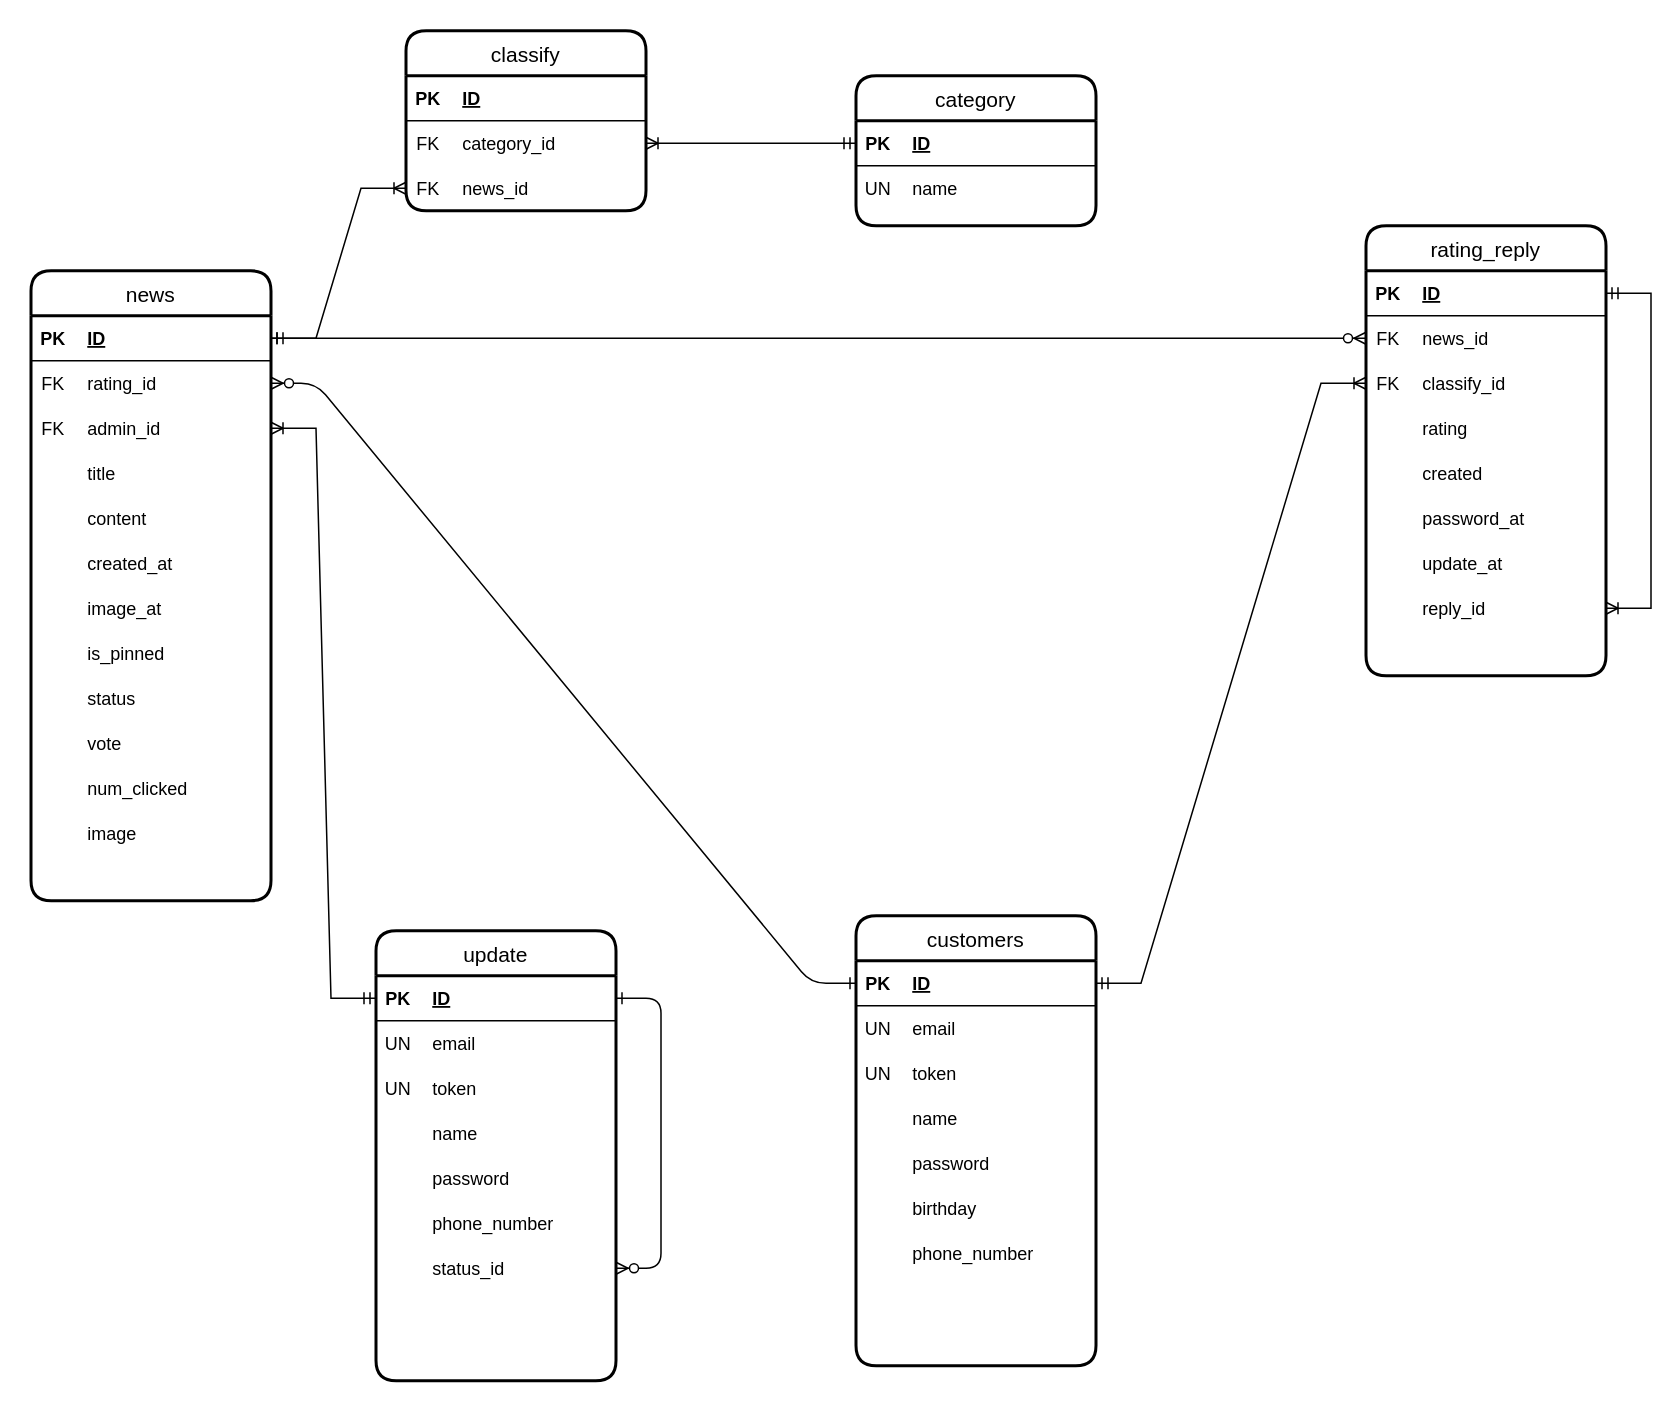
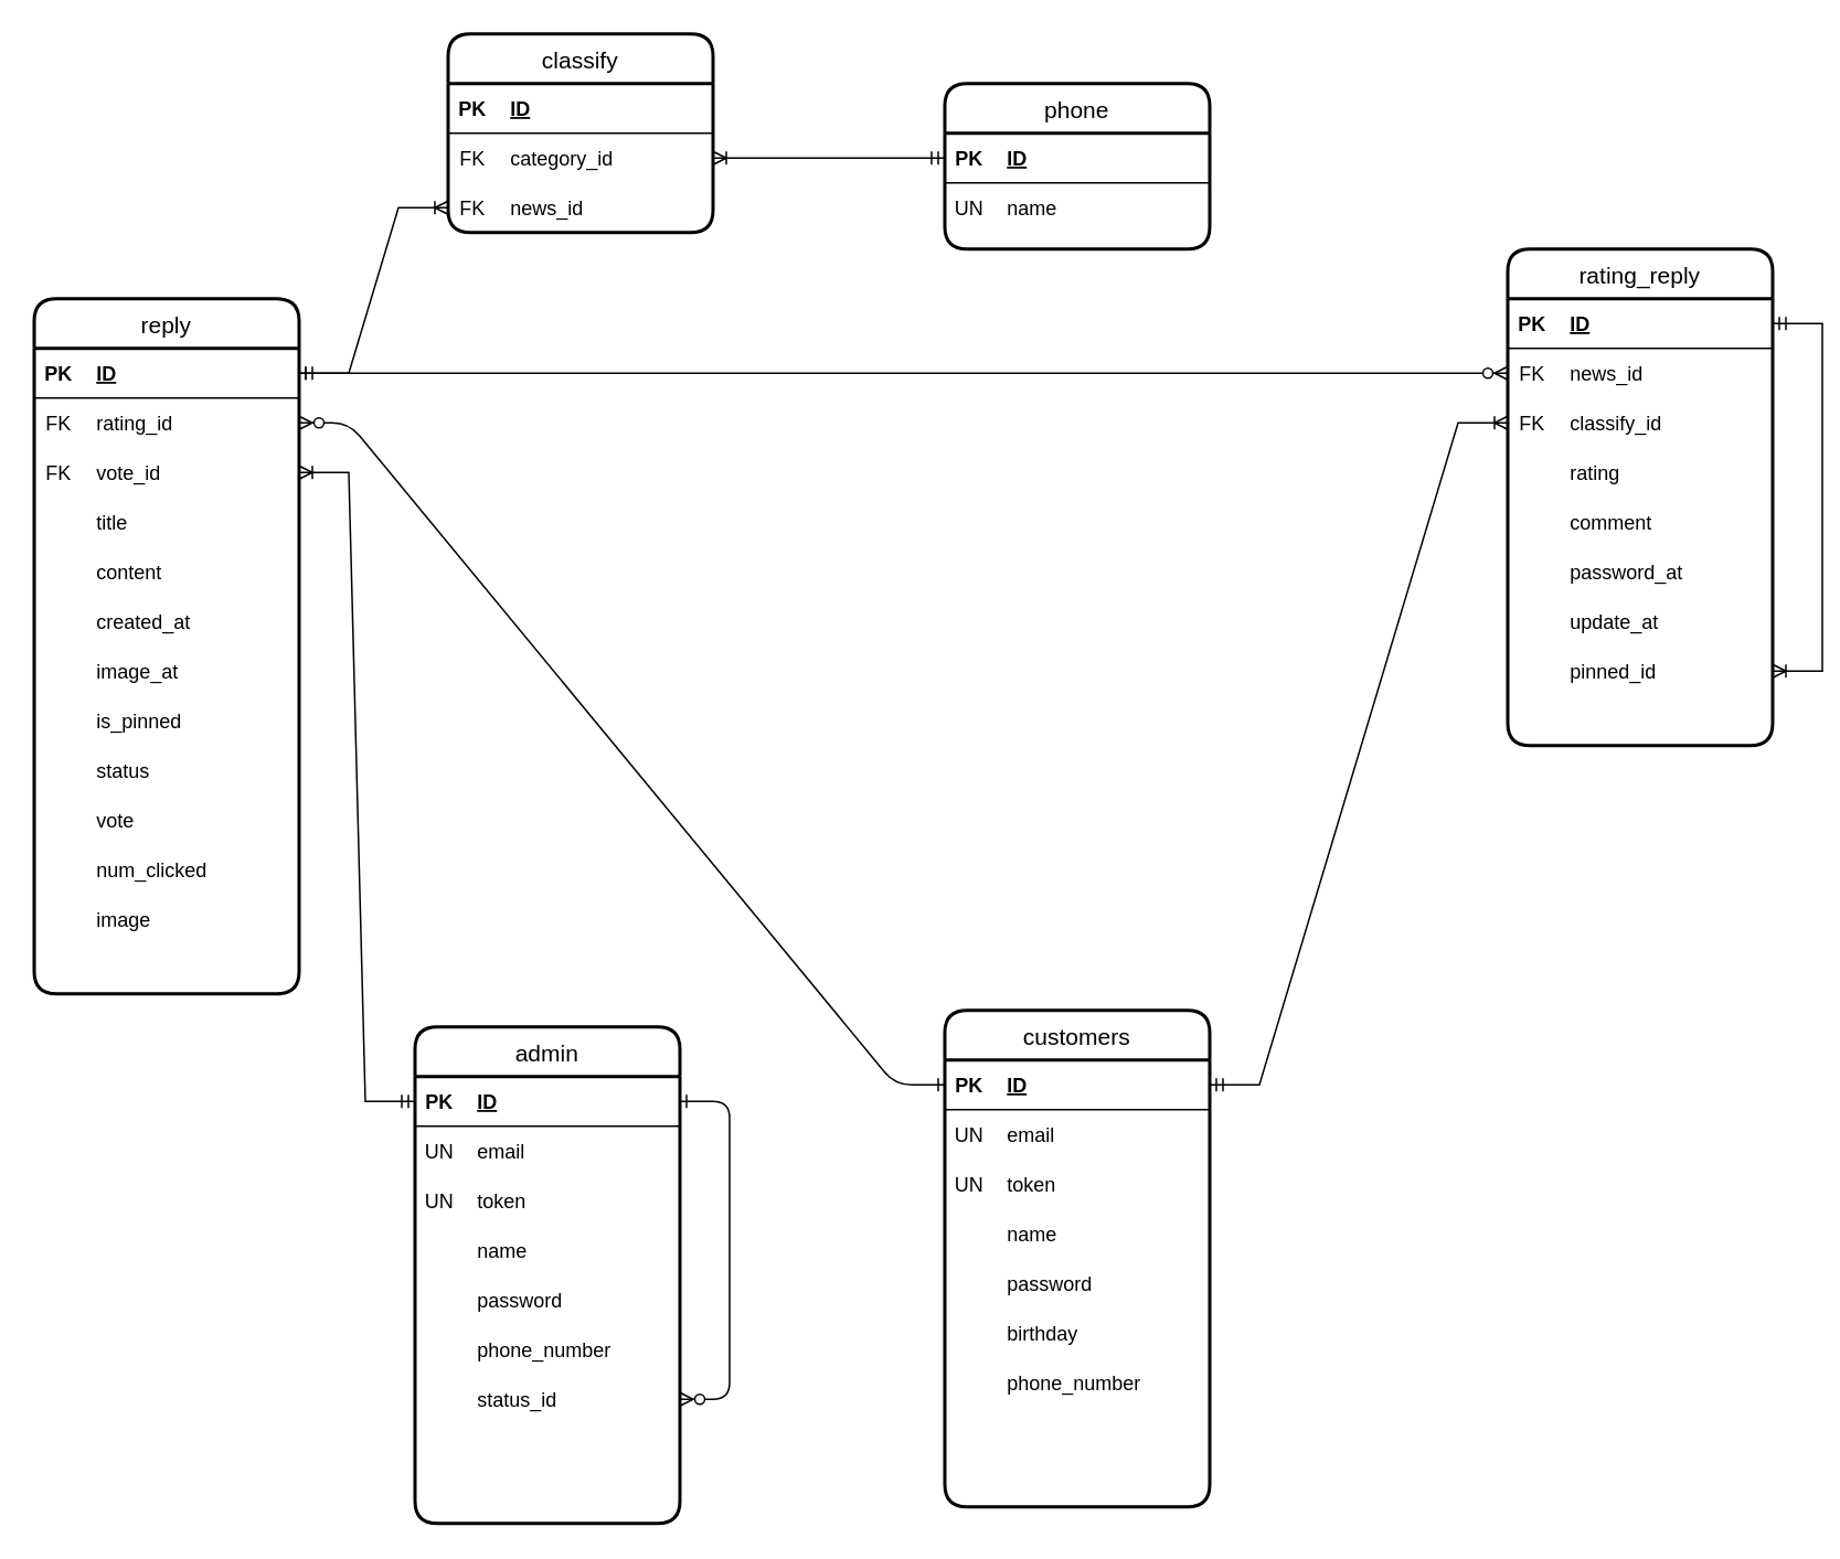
- <mxCell id="82" value="category" style="swimlane;childLayout=stackLayout;horizontal=1;startSize=30;horizontalStack=0;rounded=1;fontSize=14;fontStyle=0;strokeWidth=2;resizeParent=0;resizeLast=1;shadow=0;dashed=0;align=center;" parent="1" vertex="1"><mxGeometry x="570" y="50" width="160" height="100" as="geometry" /></mxCell>
+ <mxCell id="82" value="phone" style="swimlane;childLayout=stackLayout;horizontal=1;startSize=30;horizontalStack=0;rounded=1;fontSize=14;fontStyle=0;strokeWidth=2;resizeParent=0;resizeLast=1;shadow=0;dashed=0;align=center;" parent="1" vertex="1"><mxGeometry x="570" y="50" width="160" height="100" as="geometry" /></mxCell>
- <mxCell id="106" value="news" style="swimlane;childLayout=stackLayout;horizontal=1;startSize=30;horizontalStack=0;rounded=1;fontSize=14;fontStyle=0;strokeWidth=2;resizeParent=0;resizeLast=1;shadow=0;dashed=0;align=center;" parent="1" vertex="1"><mxGeometry x="20" y="180" width="160" height="420" as="geometry" /></mxCell>
+ <mxCell id="106" value="reply" style="swimlane;childLayout=stackLayout;horizontal=1;startSize=30;horizontalStack=0;rounded=1;fontSize=14;fontStyle=0;strokeWidth=2;resizeParent=0;resizeLast=1;shadow=0;dashed=0;align=center;" parent="1" vertex="1"><mxGeometry x="20" y="180" width="160" height="420" as="geometry" /></mxCell>
- <mxCell id="116" value="admin_id" style="shape=partialRectangle;connectable=0;fillColor=none;top=0;left=0;bottom=0;right=0;align=left;spacingLeft=6;fontStyle=0;overflow=hidden;" parent="114" vertex="1"><mxGeometry x="30" width="130" height="30" as="geometry"><mxRectangle width="130" height="30" as="alternateBounds" /></mxGeometry></mxCell>
+ <mxCell id="116" value="vote_id" style="shape=partialRectangle;connectable=0;fillColor=none;top=0;left=0;bottom=0;right=0;align=left;spacingLeft=6;fontStyle=0;overflow=hidden;" parent="114" vertex="1"><mxGeometry x="30" width="130" height="30" as="geometry"><mxRectangle width="130" height="30" as="alternateBounds" /></mxGeometry></mxCell>
- <mxCell id="18" value="created" style="shape=partialRectangle;connectable=0;fillColor=none;top=0;left=0;bottom=0;right=0;align=left;spacingLeft=6;overflow=hidden;" parent="16" vertex="1"><mxGeometry x="30" width="130" height="30" as="geometry"><mxRectangle width="130" height="30" as="alternateBounds" /></mxGeometry></mxCell>
+ <mxCell id="18" value="comment" style="shape=partialRectangle;connectable=0;fillColor=none;top=0;left=0;bottom=0;right=0;align=left;spacingLeft=6;overflow=hidden;" parent="16" vertex="1"><mxGeometry x="30" width="130" height="30" as="geometry"><mxRectangle width="130" height="30" as="alternateBounds" /></mxGeometry></mxCell>
- <mxCell id="27" value="reply_id" style="shape=partialRectangle;connectable=0;fillColor=none;top=0;left=0;bottom=0;right=0;align=left;spacingLeft=6;overflow=hidden;" parent="25" vertex="1"><mxGeometry x="30" width="130" height="30" as="geometry"><mxRectangle width="130" height="30" as="alternateBounds" /></mxGeometry></mxCell>
+ <mxCell id="27" value="pinned_id" style="shape=partialRectangle;connectable=0;fillColor=none;top=0;left=0;bottom=0;right=0;align=left;spacingLeft=6;overflow=hidden;" parent="25" vertex="1"><mxGeometry x="30" width="130" height="30" as="geometry"><mxRectangle width="130" height="30" as="alternateBounds" /></mxGeometry></mxCell>
- <mxCell id="29" value="update" style="swimlane;childLayout=stackLayout;horizontal=1;startSize=30;horizontalStack=0;rounded=1;fontSize=14;fontStyle=0;strokeWidth=2;resizeParent=0;resizeLast=1;shadow=0;dashed=0;align=center;" parent="1" vertex="1"><mxGeometry x="250" y="620" width="160" height="300" as="geometry" /></mxCell>
+ <mxCell id="29" value="admin" style="swimlane;childLayout=stackLayout;horizontal=1;startSize=30;horizontalStack=0;rounded=1;fontSize=14;fontStyle=0;strokeWidth=2;resizeParent=0;resizeLast=1;shadow=0;dashed=0;align=center;" parent="1" vertex="1"><mxGeometry x="250" y="620" width="160" height="300" as="geometry" /></mxCell>
